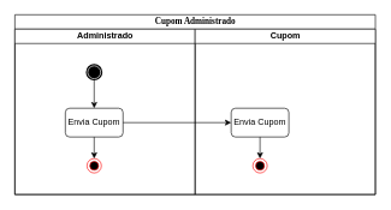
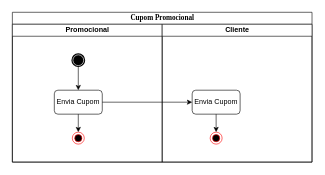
- <mxCell id="2" value="Cupom Administrado" style="swimlane;html=1;childLayout=stackLayout;startSize=20;rounded=0;shadow=0;comic=0;labelBackgroundColor=none;strokeWidth=1;fontFamily=Verdana;fontSize=12;align=center;" vertex="1" parent="1"><mxGeometry x="20" y="20" width="500" height="250" as="geometry" /></mxCell>
+ <mxCell id="2" value="Cupom Promocional" style="swimlane;html=1;childLayout=stackLayout;startSize=20;rounded=0;shadow=0;comic=0;labelBackgroundColor=none;strokeWidth=1;fontFamily=Verdana;fontSize=12;align=center;" vertex="1" parent="1"><mxGeometry x="20" y="20" width="500" height="250" as="geometry" /></mxCell>
- <mxCell id="3" value="Administrado" style="swimlane;html=1;startSize=20;" vertex="1" parent="2"><mxGeometry y="20" width="250" height="230" as="geometry" /></mxCell>
+ <mxCell id="3" value="Promocional" style="swimlane;html=1;startSize=20;" vertex="1" parent="2"><mxGeometry y="20" width="250" height="230" as="geometry" /></mxCell>
- <mxCell id="9" value="Cupom" style="swimlane;html=1;startSize=20;" vertex="1" parent="2"><mxGeometry x="250" y="20" width="250" height="230" as="geometry" /></mxCell>
+ <mxCell id="9" value="Cliente" style="swimlane;html=1;startSize=20;" vertex="1" parent="2"><mxGeometry x="250" y="20" width="250" height="230" as="geometry" /></mxCell>
